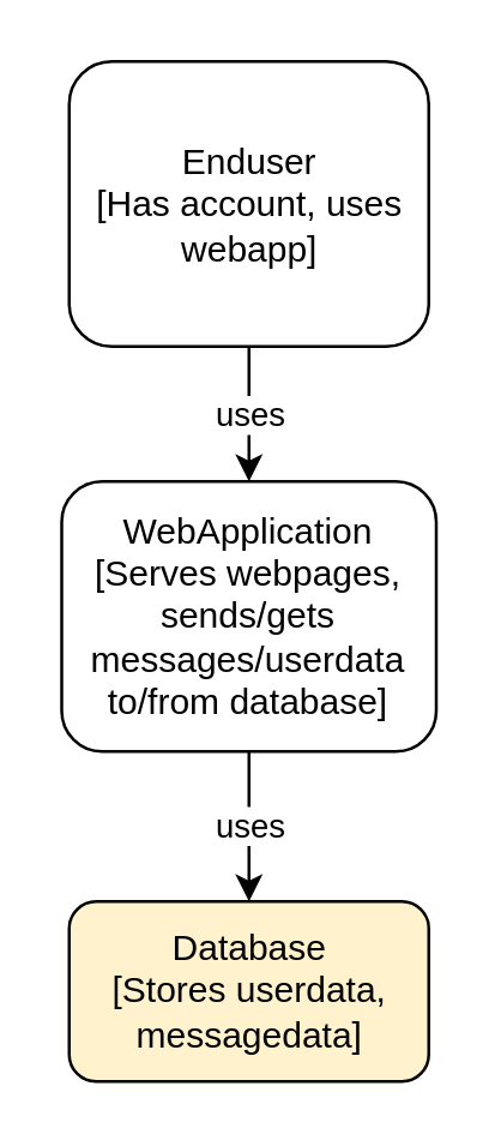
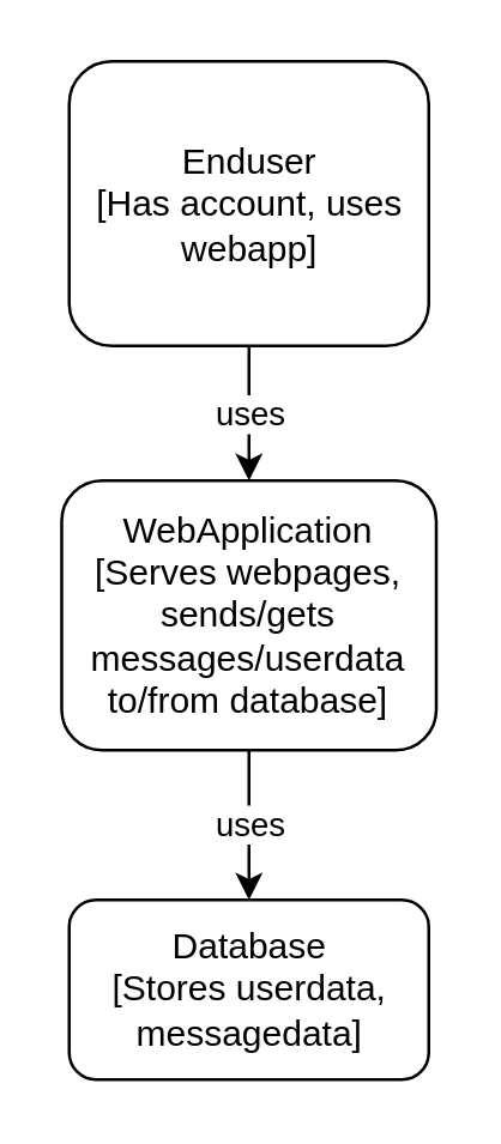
- <mxCell id="6" value="&lt;div&gt;Database&lt;/div&gt;&lt;div&gt;[Stores userdata, messagedata]&lt;br&gt;&lt;/div&gt;" style="rounded=1;whiteSpace=wrap;html=1;fillColor=#fff2cc;" vertex="1" parent="1"><mxGeometry x="22.5" y="300" width="120" height="60" as="geometry" /></mxCell>
+ <mxCell id="6" value="&lt;div&gt;Database&lt;/div&gt;&lt;div&gt;[Stores userdata, messagedata]&lt;br&gt;&lt;/div&gt;" style="rounded=1;whiteSpace=wrap;html=1;" vertex="1" parent="1"><mxGeometry x="22.5" y="300" width="120" height="60" as="geometry" /></mxCell>
